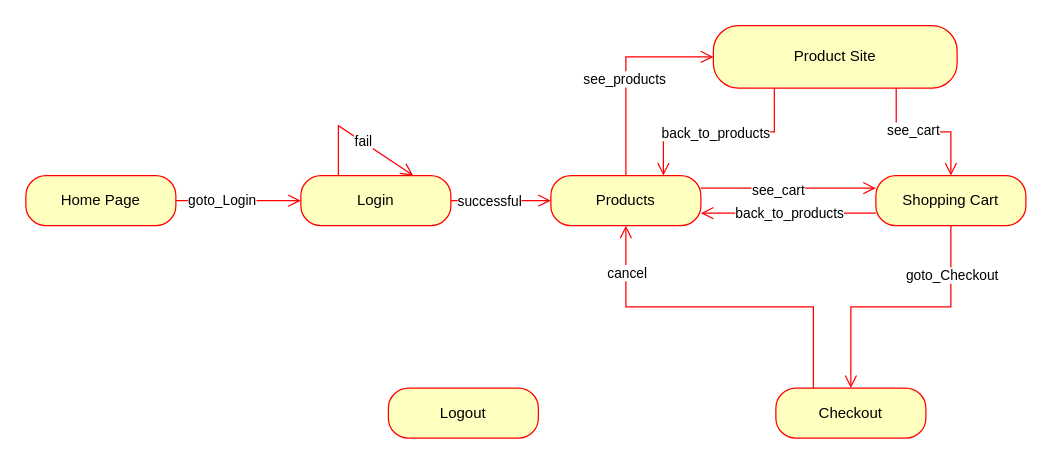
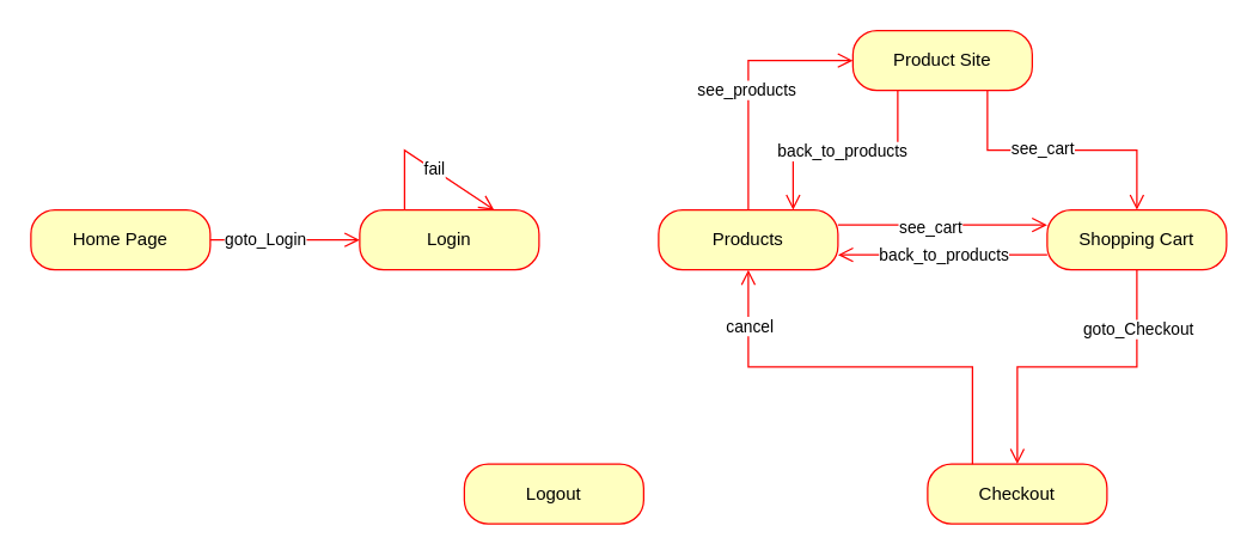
- <mxCell id="11" value="Product Site" style="rounded=1;whiteSpace=wrap;html=1;arcSize=40;fontColor=#000000;fillColor=#ffffc0;strokeColor=#ff0000;" vertex="1" parent="1"><mxGeometry x="570" y="20" width="195" height="50" as="geometry" /></mxCell>
+ <mxCell id="11" value="Product Site" style="rounded=1;whiteSpace=wrap;html=1;arcSize=40;fontColor=#000000;fillColor=#ffffc0;strokeColor=#ff0000;" vertex="1" parent="1"><mxGeometry x="570" y="20" width="120" height="40" as="geometry" /></mxCell>
- <mxCell id="6" value="" style="edgeStyle=orthogonalEdgeStyle;html=1;verticalAlign=bottom;endArrow=open;endSize=8;strokeColor=#ff0000;rounded=0;exitX=1;exitY=0.5;exitDx=0;exitDy=0;entryX=0;entryY=0.5;entryDx=0;entryDy=0;" edge="1" source="5" parent="1" target="8"><mxGeometry relative="1" as="geometry"><mxPoint x="430" y="160" as="targetPoint" /></mxGeometry></mxCell>
- <mxCell id="7" value="successful" style="edgeLabel;html=1;align=center;verticalAlign=middle;resizable=0;points=[];" vertex="1" connectable="0" parent="6"><mxGeometry x="-0.315" relative="1" as="geometry"><mxPoint x="3" as="offset" /></mxGeometry></mxCell>
